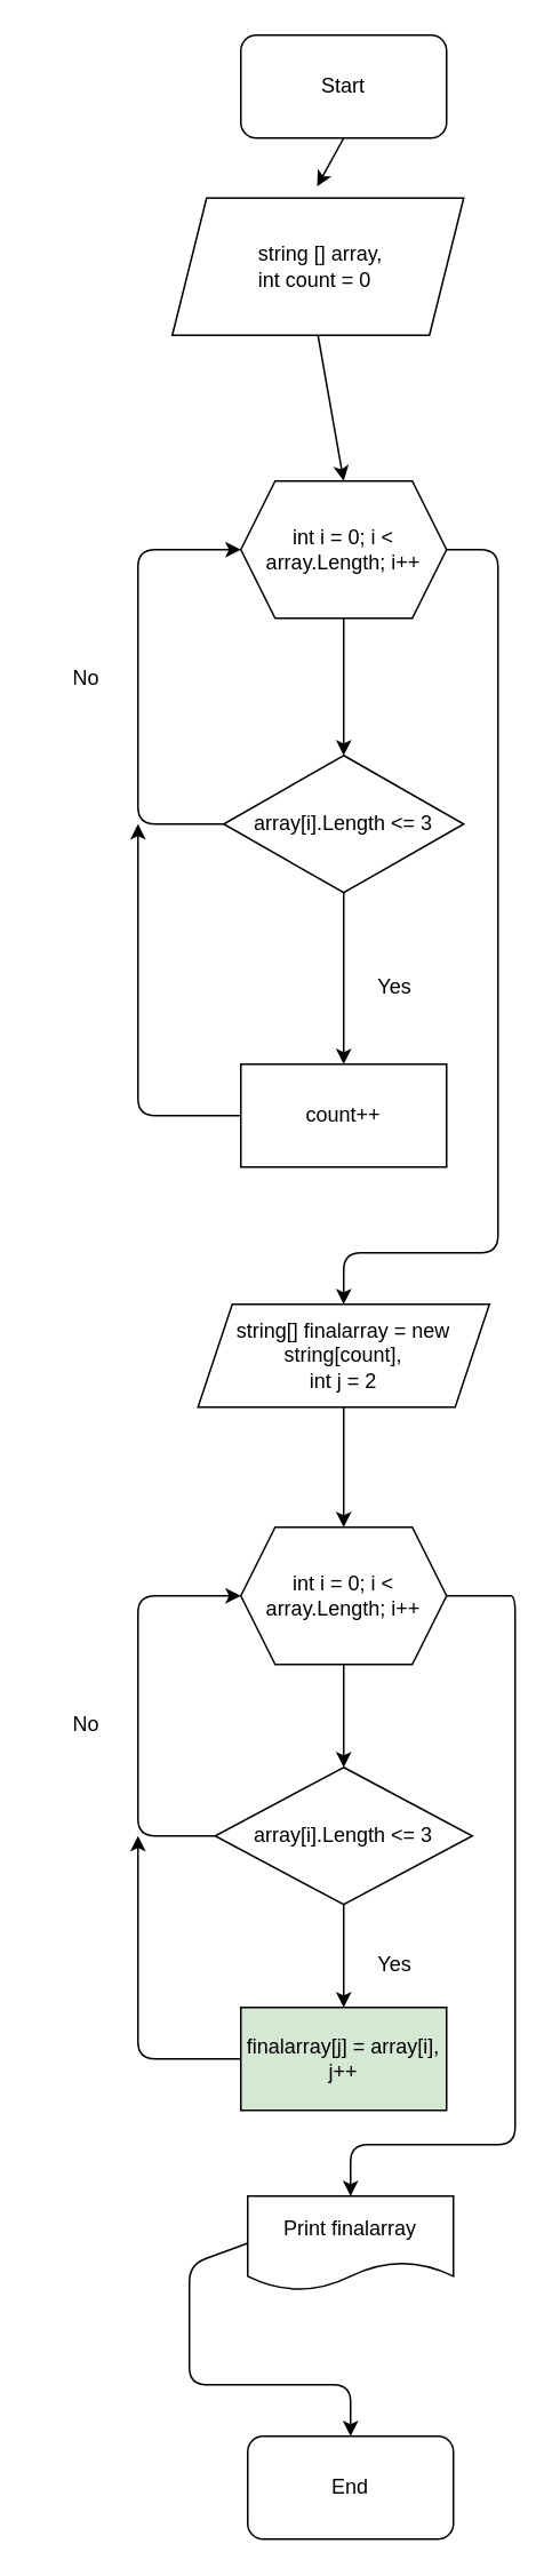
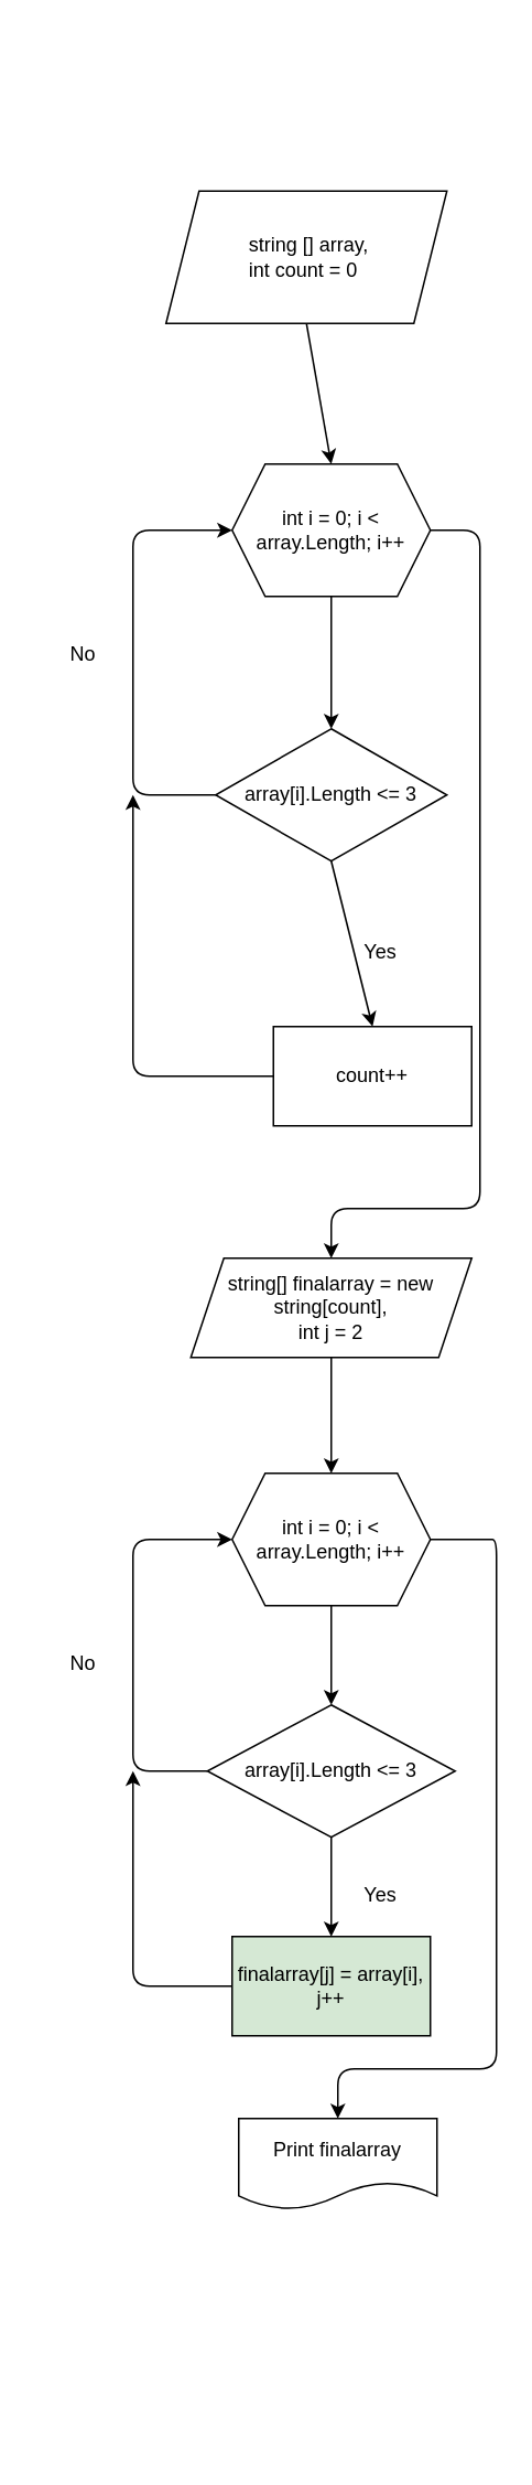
- <mxCell id="3" value="Start" style="rounded=1;whiteSpace=wrap;html=1;" vertex="1" parent="1"><mxGeometry x="140" y="20" width="120" height="60" as="geometry" /></mxCell>
- <mxCell id="2" style="edgeStyle=none;html=1;exitX=0.5;exitY=1;exitDx=0;exitDy=0;entryX=0.497;entryY=-0.085;entryDx=0;entryDy=0;entryPerimeter=0;" edge="1" parent="1" source="3" target="5"><mxGeometry relative="1" as="geometry" /></mxCell>
- <mxCell id="13" value="count++" style="rounded=0;whiteSpace=wrap;html=1;" vertex="1" parent="1"><mxGeometry x="140" y="620" width="120" height="60" as="geometry" /></mxCell>
+ <mxCell id="13" value="count++" style="rounded=0;whiteSpace=wrap;html=1;" vertex="1" parent="1"><mxGeometry x="165" y="620" width="120" height="60" as="geometry" /></mxCell>
- <mxCell id="28" style="edgeStyle=none;html=1;exitX=0;exitY=0.5;exitDx=0;exitDy=0;entryX=0.5;entryY=0;entryDx=0;entryDy=0;" edge="1" parent="1" source="29" target="30"><mxGeometry relative="1" as="geometry"><Array as="points"><mxPoint x="110" y="1320" /><mxPoint x="110" y="1390" /><mxPoint x="204" y="1390" /></Array></mxGeometry></mxCell>
- <mxCell id="30" value="End" style="rounded=1;whiteSpace=wrap;html=1;" vertex="1" parent="1"><mxGeometry x="144" y="1420" width="120" height="60" as="geometry" /></mxCell>
